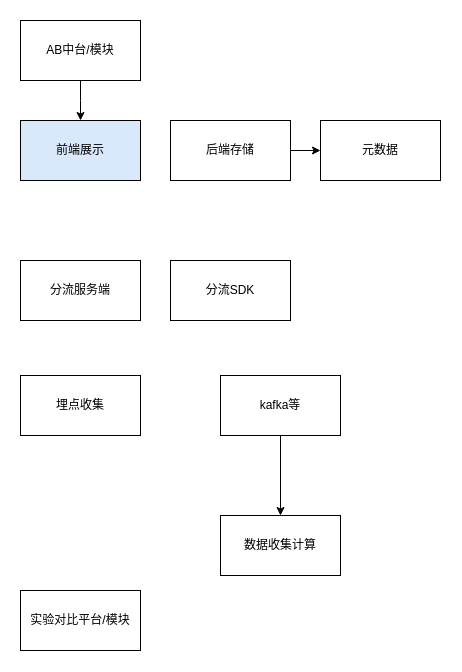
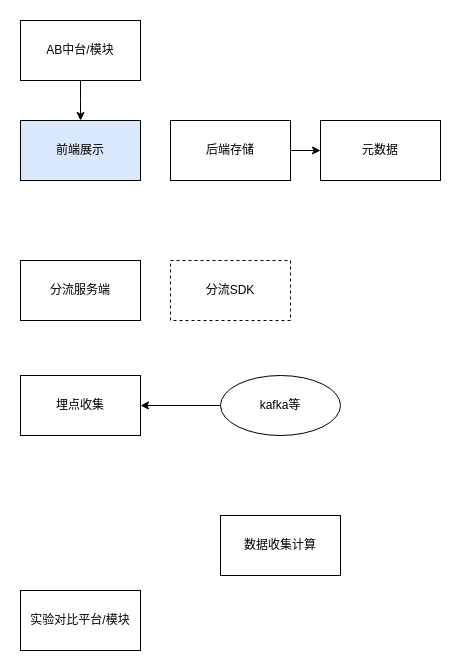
- <mxCell id="9" value="分流SDK" style="rounded=0;whiteSpace=wrap;html=1;" vertex="1" parent="1"><mxGeometry x="170" y="260" width="120" height="60" as="geometry" /></mxCell>
+ <mxCell id="9" value="分流SDK" style="rounded=0;whiteSpace=wrap;html=1;dashed=1;" vertex="1" parent="1"><mxGeometry x="170" y="260" width="120" height="60" as="geometry" /></mxCell>
- <mxCell id="12" value="kafka等" style="rounded=0;whiteSpace=wrap;html=1;" vertex="1" parent="1"><mxGeometry x="220" y="375" width="120" height="60" as="geometry" /></mxCell>
+ <mxCell id="12" value="kafka等" style="ellipse;whiteSpace=wrap;html=1;" vertex="1" parent="1"><mxGeometry x="220" y="375" width="120" height="60" as="geometry" /></mxCell>
- <mxCell id="11" value="" style="edgeStyle=orthogonalEdgeStyle;rounded=0;orthogonalLoop=1;jettySize=auto;html=1;" edge="1" parent="1" source="12" target="13"><mxGeometry relative="1" as="geometry" /></mxCell>
+ <mxCell id="11" value="" style="edgeStyle=orthogonalEdgeStyle;rounded=0;orthogonalLoop=1;jettySize=auto;html=1;" edge="1" parent="1" source="12" target="10"><mxGeometry relative="1" as="geometry" /></mxCell>
